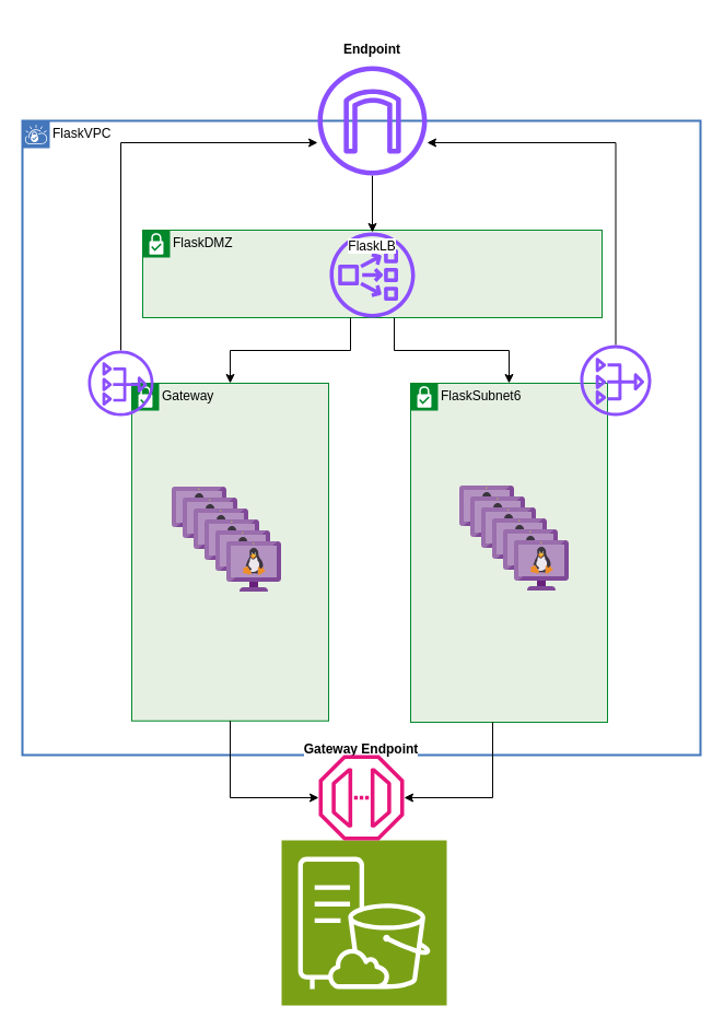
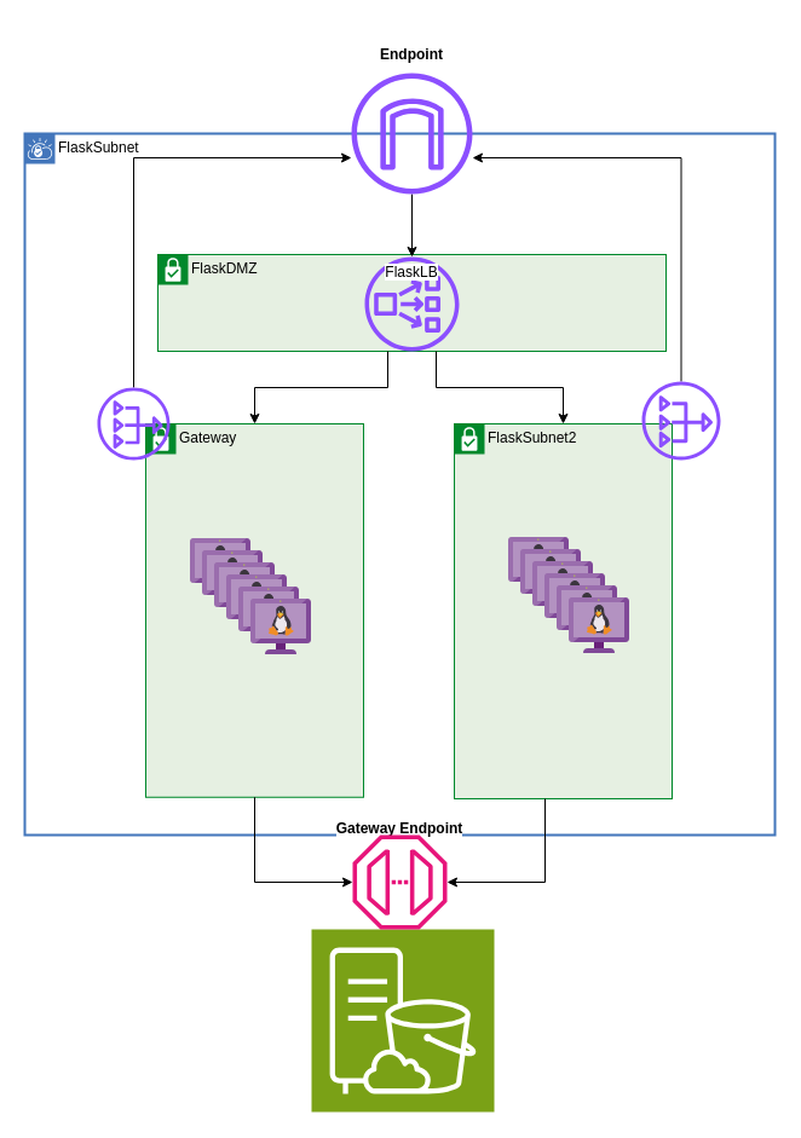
- <mxCell id="2" value="FlaskVPC" style="shape=mxgraph.ibm.box;prType=vpc;fontStyle=0;verticalAlign=top;align=left;spacingLeft=32;spacingTop=4;fillColor=none;rounded=0;whiteSpace=wrap;html=1;strokeColor=#4376BB;strokeWidth=2;dashed=0;container=1;spacing=-4;collapsible=0;expand=0;recursiveResize=0;" parent="1" vertex="1"><mxGeometry x="20" y="110" width="620" height="580" as="geometry" /></mxCell>
+ <mxCell id="2" value="FlaskSubnet" style="shape=mxgraph.ibm.box;prType=vpc;fontStyle=0;verticalAlign=top;align=left;spacingLeft=32;spacingTop=4;fillColor=none;rounded=0;whiteSpace=wrap;html=1;strokeColor=#4376BB;strokeWidth=2;dashed=0;container=1;spacing=-4;collapsible=0;expand=0;recursiveResize=0;" parent="1" vertex="1"><mxGeometry x="20" y="110" width="620" height="580" as="geometry" /></mxCell>
- <mxCell id="3" value="FlaskSubnet6" style="shape=mxgraph.ibm.box;prType=subnet;fontStyle=0;verticalAlign=top;align=left;spacingLeft=32;spacingTop=4;fillColor=#E6F0E2;rounded=0;whiteSpace=wrap;html=1;strokeColor=#00882B;strokeWidth=1;dashed=0;container=1;spacing=-4;collapsible=0;expand=0;recursiveResize=0;" parent="2" vertex="1"><mxGeometry x="355" y="240" width="180" height="310" as="geometry" /></mxCell>
+ <mxCell id="3" value="FlaskSubnet2" style="shape=mxgraph.ibm.box;prType=subnet;fontStyle=0;verticalAlign=top;align=left;spacingLeft=32;spacingTop=4;fillColor=#E6F0E2;rounded=0;whiteSpace=wrap;html=1;strokeColor=#00882B;strokeWidth=1;dashed=0;container=1;spacing=-4;collapsible=0;expand=0;recursiveResize=0;" parent="2" vertex="1"><mxGeometry x="355" y="240" width="180" height="310" as="geometry" /></mxCell>
